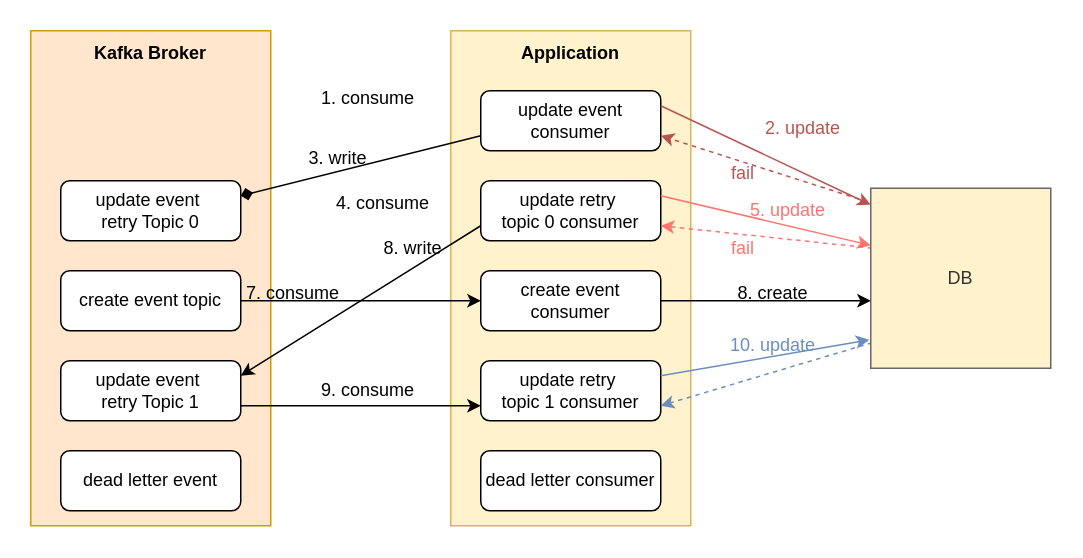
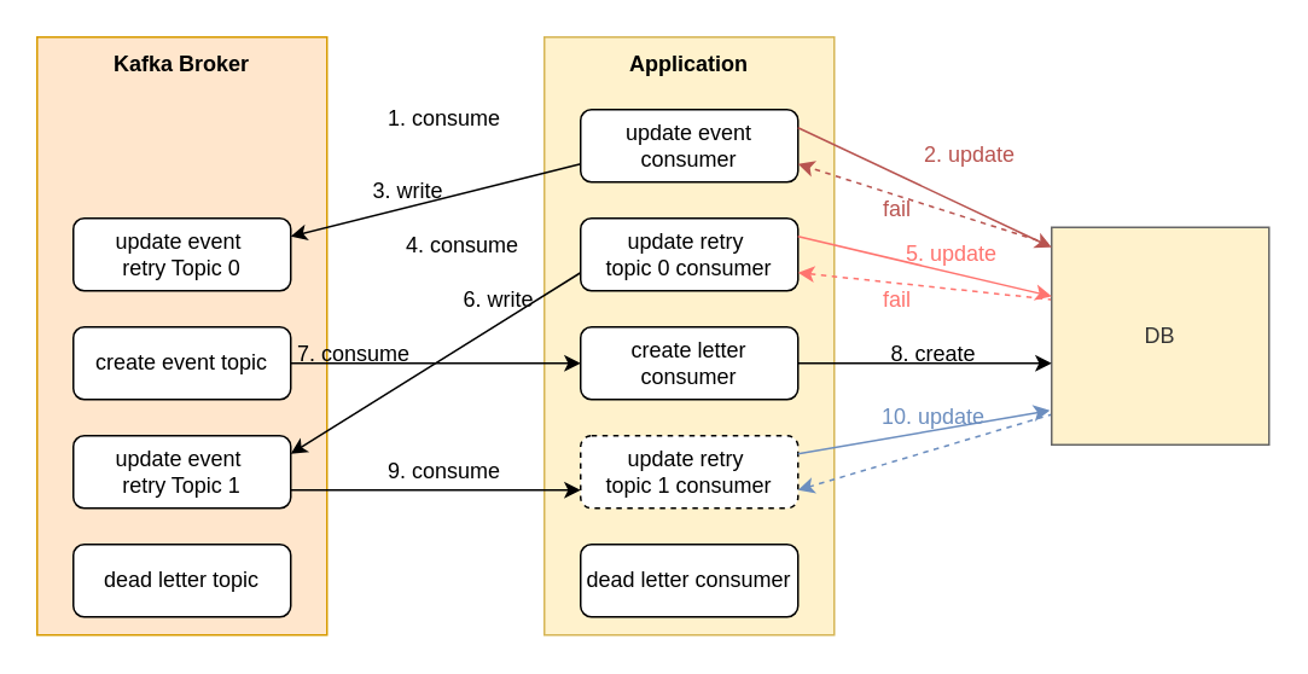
- <mxCell id="10" style="rounded=0;orthogonalLoop=1;jettySize=auto;html=1;exitX=0;exitY=0.75;exitDx=0;exitDy=0;entryX=1;entryY=0.25;entryDx=0;entryDy=0;endArrow=diamond;" edge="1" parent="1" source="11" target="4"><mxGeometry relative="1" as="geometry" /></mxCell>
+ <mxCell id="10" style="rounded=0;orthogonalLoop=1;jettySize=auto;html=1;exitX=0;exitY=0.75;exitDx=0;exitDy=0;entryX=1;entryY=0.25;entryDx=0;entryDy=0;" edge="1" parent="1" source="11" target="4"><mxGeometry relative="1" as="geometry" /></mxCell>
- <mxCell id="32" value="8. write" style="text;html=1;align=center;verticalAlign=middle;whiteSpace=wrap;rounded=0;" vertex="1" parent="1"><mxGeometry x="240" y="150" width="70" height="30" as="geometry" /></mxCell>
+ <mxCell id="32" value="6. write" style="text;html=1;align=center;verticalAlign=middle;whiteSpace=wrap;rounded=0;" vertex="1" parent="1"><mxGeometry x="240" y="150" width="70" height="30" as="geometry" /></mxCell>
- <mxCell id="15" value="create event consumer" style="rounded=1;whiteSpace=wrap;html=1;" vertex="1" parent="1"><mxGeometry x="320" y="180" width="120" height="40" as="geometry" /></mxCell>
+ <mxCell id="15" value="create letter consumer" style="rounded=1;whiteSpace=wrap;html=1;" vertex="1" parent="1"><mxGeometry x="320" y="180" width="120" height="40" as="geometry" /></mxCell>
- <mxCell id="14" value="update retry&amp;nbsp;&lt;div&gt;topic 1 consumer&lt;/div&gt;" style="rounded=1;whiteSpace=wrap;html=1;" vertex="1" parent="1"><mxGeometry x="320" y="240" width="120" height="40" as="geometry" /></mxCell>
+ <mxCell id="14" value="update retry&amp;nbsp;&lt;div&gt;topic 1 consumer&lt;/div&gt;" style="rounded=1;whiteSpace=wrap;html=1;dashed=1;" vertex="1" parent="1"><mxGeometry x="320" y="240" width="120" height="40" as="geometry" /></mxCell>
- <mxCell id="9" value="dead letter event" style="rounded=1;whiteSpace=wrap;html=1;" vertex="1" parent="1"><mxGeometry x="40" y="300" width="120" height="40" as="geometry" /></mxCell>
+ <mxCell id="9" value="dead letter topic" style="rounded=1;whiteSpace=wrap;html=1;" vertex="1" parent="1"><mxGeometry x="40" y="300" width="120" height="40" as="geometry" /></mxCell>
